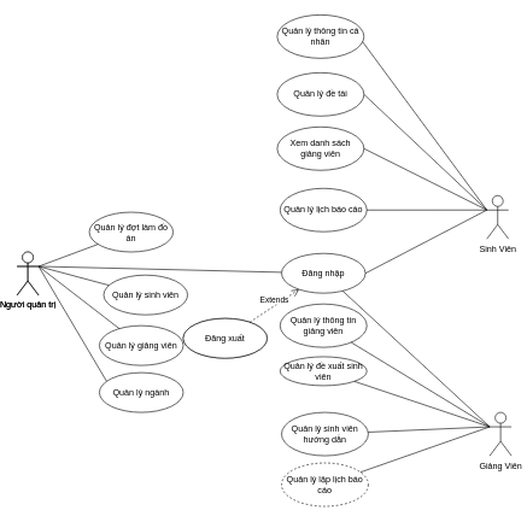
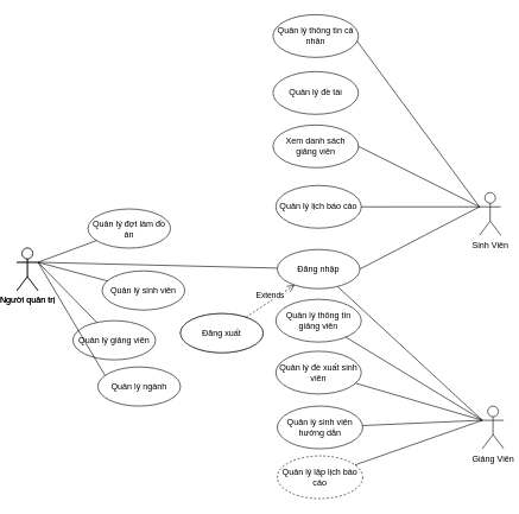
- <mxCell id="30" value="" style="endArrow=none;html=1;rounded=0;exitX=1;exitY=0.5;exitDx=0;exitDy=0;entryX=0;entryY=0.333;entryDx=0;entryDy=0;entryPerimeter=0;" edge="1" parent="1" source="3" target="2"><mxGeometry width="50" height="50" relative="1" as="geometry"><mxPoint x="660" y="420" as="sourcePoint" /><mxPoint x="710" y="370" as="targetPoint" /></mxGeometry></mxCell>
- <mxCell id="15" value="Quản lý giảng viên" style="ellipse;whiteSpace=wrap;html=1;" parent="1" vertex="1"><mxGeometry x="134" y="450" width="116" height="55" as="geometry" /></mxCell>
+ <mxCell id="15" value="Quản lý giảng viên" style="ellipse;whiteSpace=wrap;html=1;" parent="1" vertex="1"><mxGeometry x="99" y="450" width="116" height="55" as="geometry" /></mxCell>
- <mxCell id="17" value="Quản lý đề xuất sinh viên" style="ellipse;whiteSpace=wrap;html=1;" parent="1" vertex="1"><mxGeometry x="384" y="493" width="120" height="40" as="geometry" /></mxCell>
+ <mxCell id="17" value="Quản lý đề xuất sinh viên" style="ellipse;whiteSpace=wrap;html=1;" parent="1" vertex="1"><mxGeometry x="384" y="493" width="120" height="60" as="geometry" /></mxCell>
